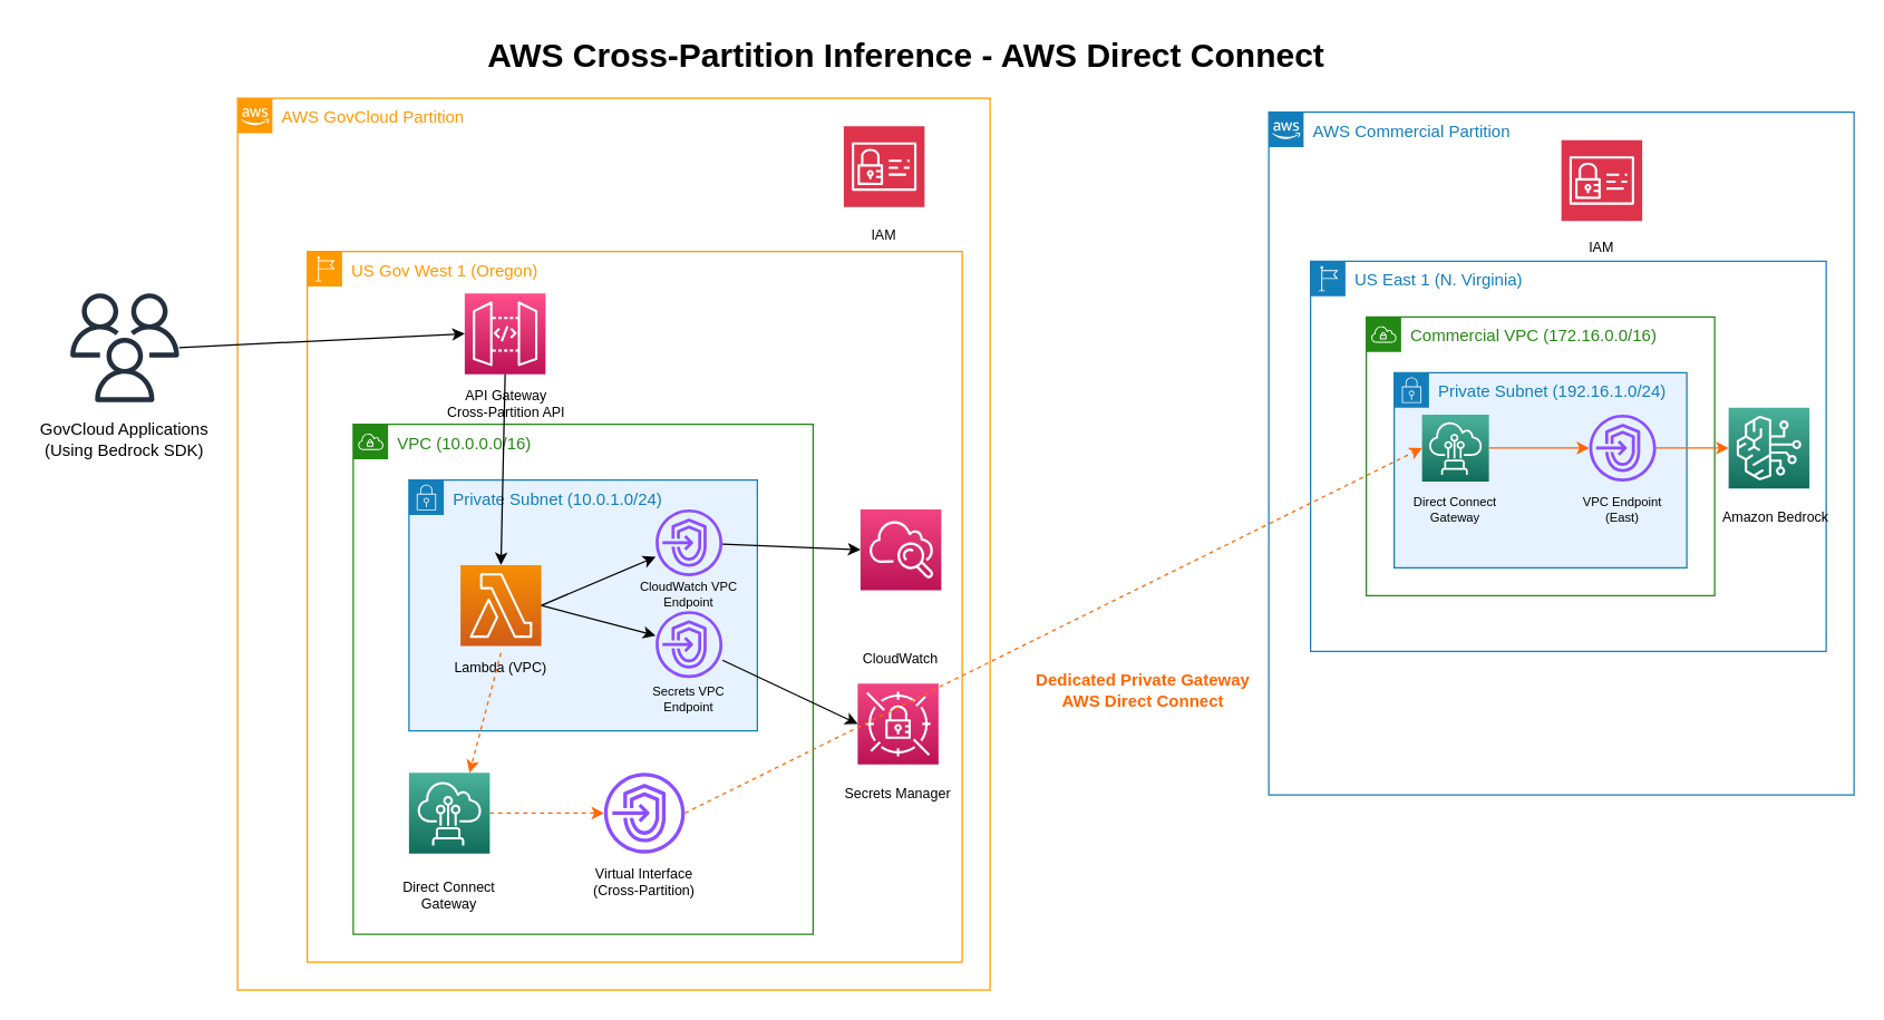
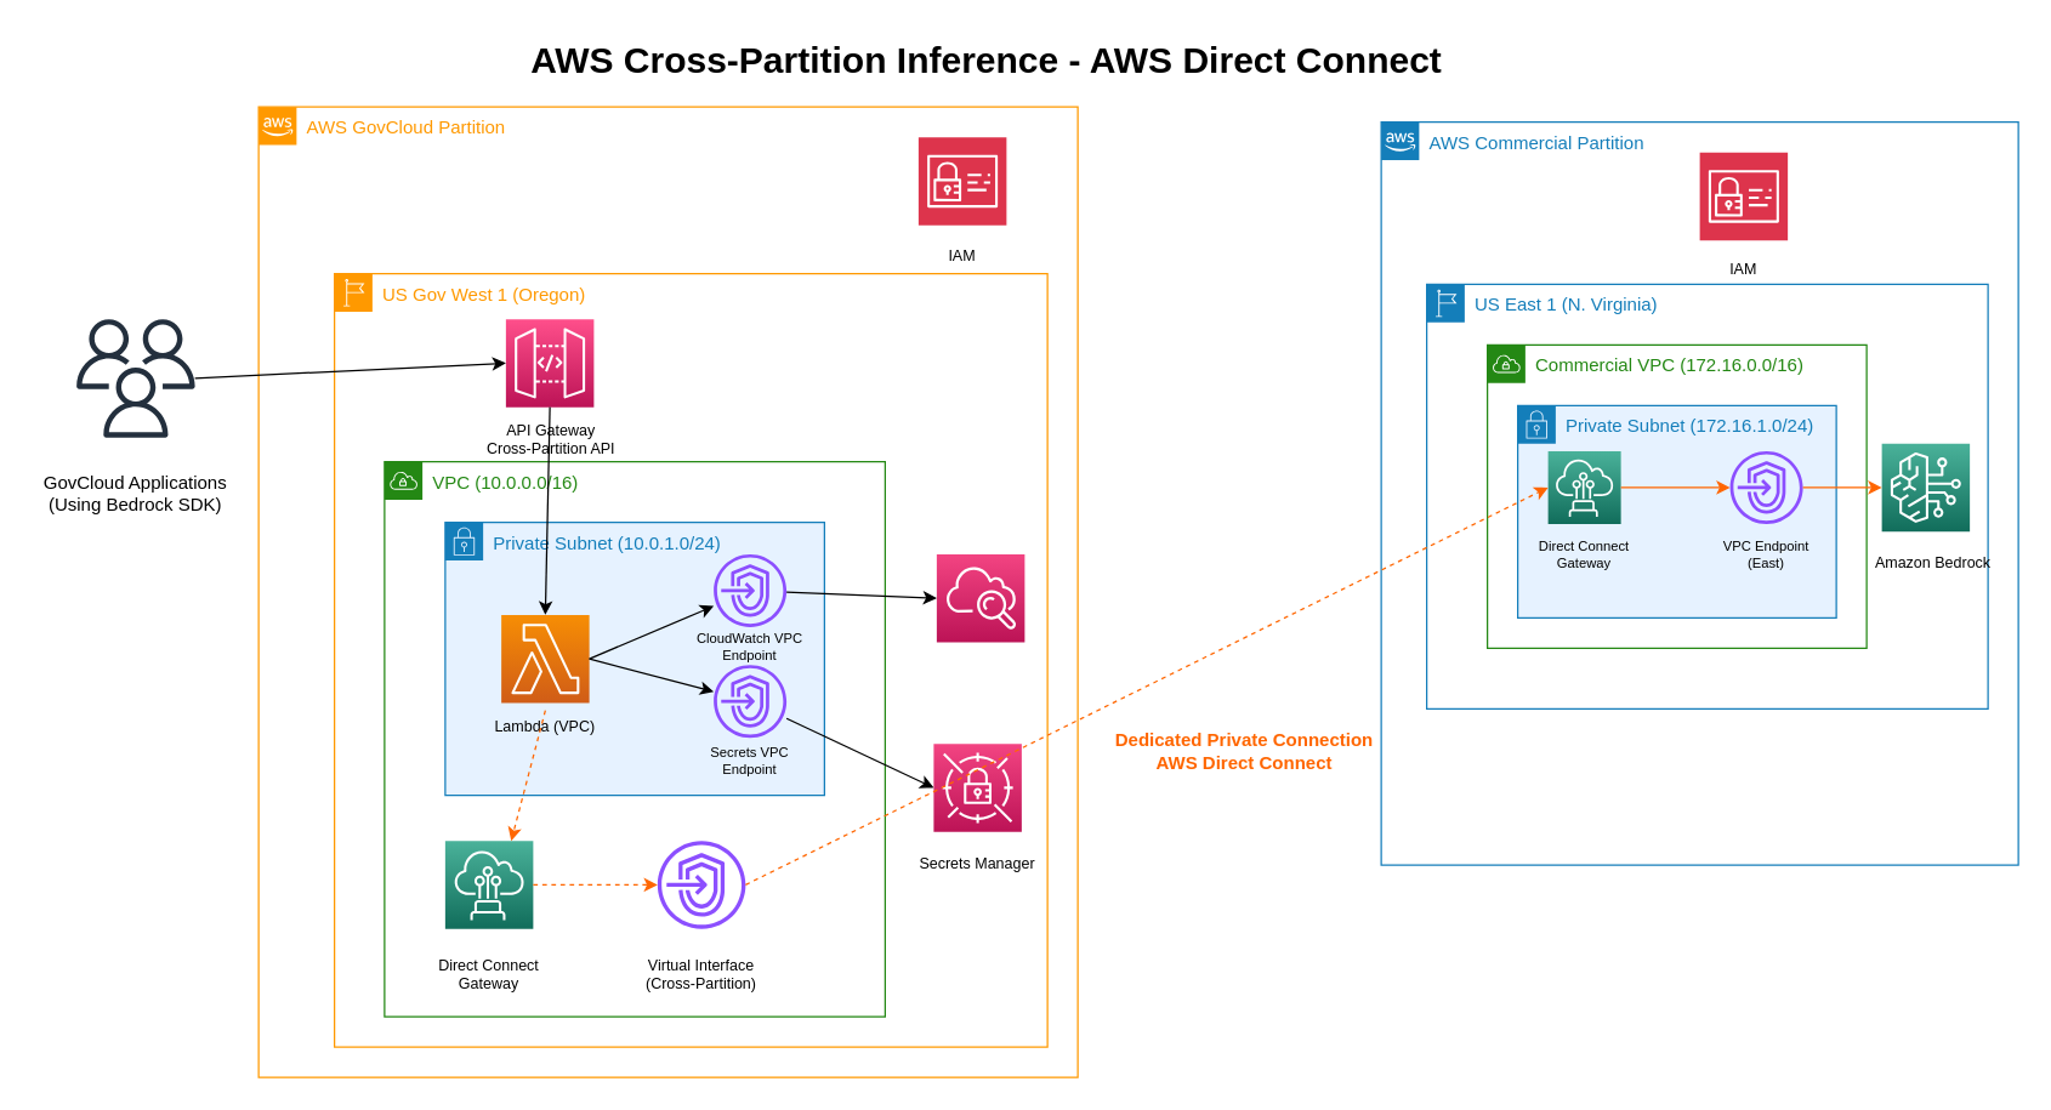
- <mxCell id="34" value="Private Subnet (192.16.1.0/24)" style="points=[[0,0],[0.25,0],[0.5,0],[0.75,0],[1,0],[1,0.25],[1,0.5],[1,0.75],[1,1],[0.75,1],[0.5,1],[0.25,1],[0,1],[0,0.75],[0,0.5],[0,0.25]];outlineConnect=0;gradientColor=none;html=1;whiteSpace=wrap;fontSize=12;fontStyle=0;container=1;pointerEvents=0;collapsible=0;recursiveResize=0;shape=mxgraph.aws4.group;grIcon=mxgraph.aws4.group_security_group;strokeColor=#147EBA;fillColor=#E6F2FF;verticalAlign=top;align=left;spacingLeft=30;fontColor=#147EBA;dashed=0;" parent="33" vertex="1"><mxGeometry x="20" y="40" width="210" height="140" as="geometry" /></mxCell>
+ <mxCell id="34" value="Private Subnet (172.16.1.0/24)" style="points=[[0,0],[0.25,0],[0.5,0],[0.75,0],[1,0],[1,0.25],[1,0.5],[1,0.75],[1,1],[0.75,1],[0.5,1],[0.25,1],[0,1],[0,0.75],[0,0.5],[0,0.25]];outlineConnect=0;gradientColor=none;html=1;whiteSpace=wrap;fontSize=12;fontStyle=0;container=1;pointerEvents=0;collapsible=0;recursiveResize=0;shape=mxgraph.aws4.group;grIcon=mxgraph.aws4.group_security_group;strokeColor=#147EBA;fillColor=#E6F2FF;verticalAlign=top;align=left;spacingLeft=30;fontColor=#147EBA;dashed=0;" parent="33" vertex="1"><mxGeometry x="20" y="40" width="210" height="140" as="geometry" /></mxCell>
- <mxCell id="45" value="GovCloud Applications&#10;(Using Bedrock SDK)" style="text;html=1;strokeColor=none;fillColor=none;align=center;verticalAlign=middle;whiteSpace=wrap;rounded=0;" parent="1" vertex="1"><mxGeometry x="20" y="300" width="138" height="30" as="geometry" /></mxCell>
+ <mxCell id="45" value="GovCloud Applications&#10;(Using Bedrock SDK)" style="text;html=1;strokeColor=none;fillColor=none;align=center;verticalAlign=middle;whiteSpace=wrap;rounded=0;" parent="1" vertex="1"><mxGeometry x="20" y="310" width="138" height="30" as="geometry" /></mxCell>
- <mxCell id="22" value="CloudWatch" style="text;html=1;strokeColor=none;fillColor=none;align=center;verticalAlign=middle;whiteSpace=wrap;rounded=0;fontSize=10;" parent="4" vertex="1"><mxGeometry x="382" y="282" width="88" height="20" as="geometry" /></mxCell>
- <mxCell id="50" value="Dedicated Private Gateway&#10;AWS Direct Connect" style="text;html=1;strokeColor=none;fillColor=none;align=center;verticalAlign=middle;whiteSpace=wrap;rounded=0;fontSize=12;fontColor=#FF6600;fontStyle=1;" parent="1" vertex="1"><mxGeometry x="720" y="480" width="200" height="30" as="geometry" /></mxCell>
+ <mxCell id="50" value="Dedicated Private Connection&#10;AWS Direct Connect" style="text;html=1;strokeColor=none;fillColor=none;align=center;verticalAlign=middle;whiteSpace=wrap;rounded=0;fontSize=12;fontColor=#FF6600;fontStyle=1;" parent="1" vertex="1"><mxGeometry x="720" y="480" width="200" height="30" as="geometry" /></mxCell>
- <mxCell id="18" value="Virtual Interface&#10;(Cross-Partition)" style="text;html=1;strokeColor=none;fillColor=none;align=center;verticalAlign=middle;whiteSpace=wrap;rounded=0;fontSize=10;" parent="7" vertex="1"><mxGeometry x="155" y="315" width="108" height="25" as="geometry" /></mxCell>
+ <mxCell id="18" value="Virtual Interface&#10;(Cross-Partition)" style="text;html=1;strokeColor=none;fillColor=none;align=center;verticalAlign=middle;whiteSpace=wrap;rounded=0;fontSize=10;" parent="7" vertex="1"><mxGeometry x="155" y="325" width="108" height="25" as="geometry" /></mxCell>
